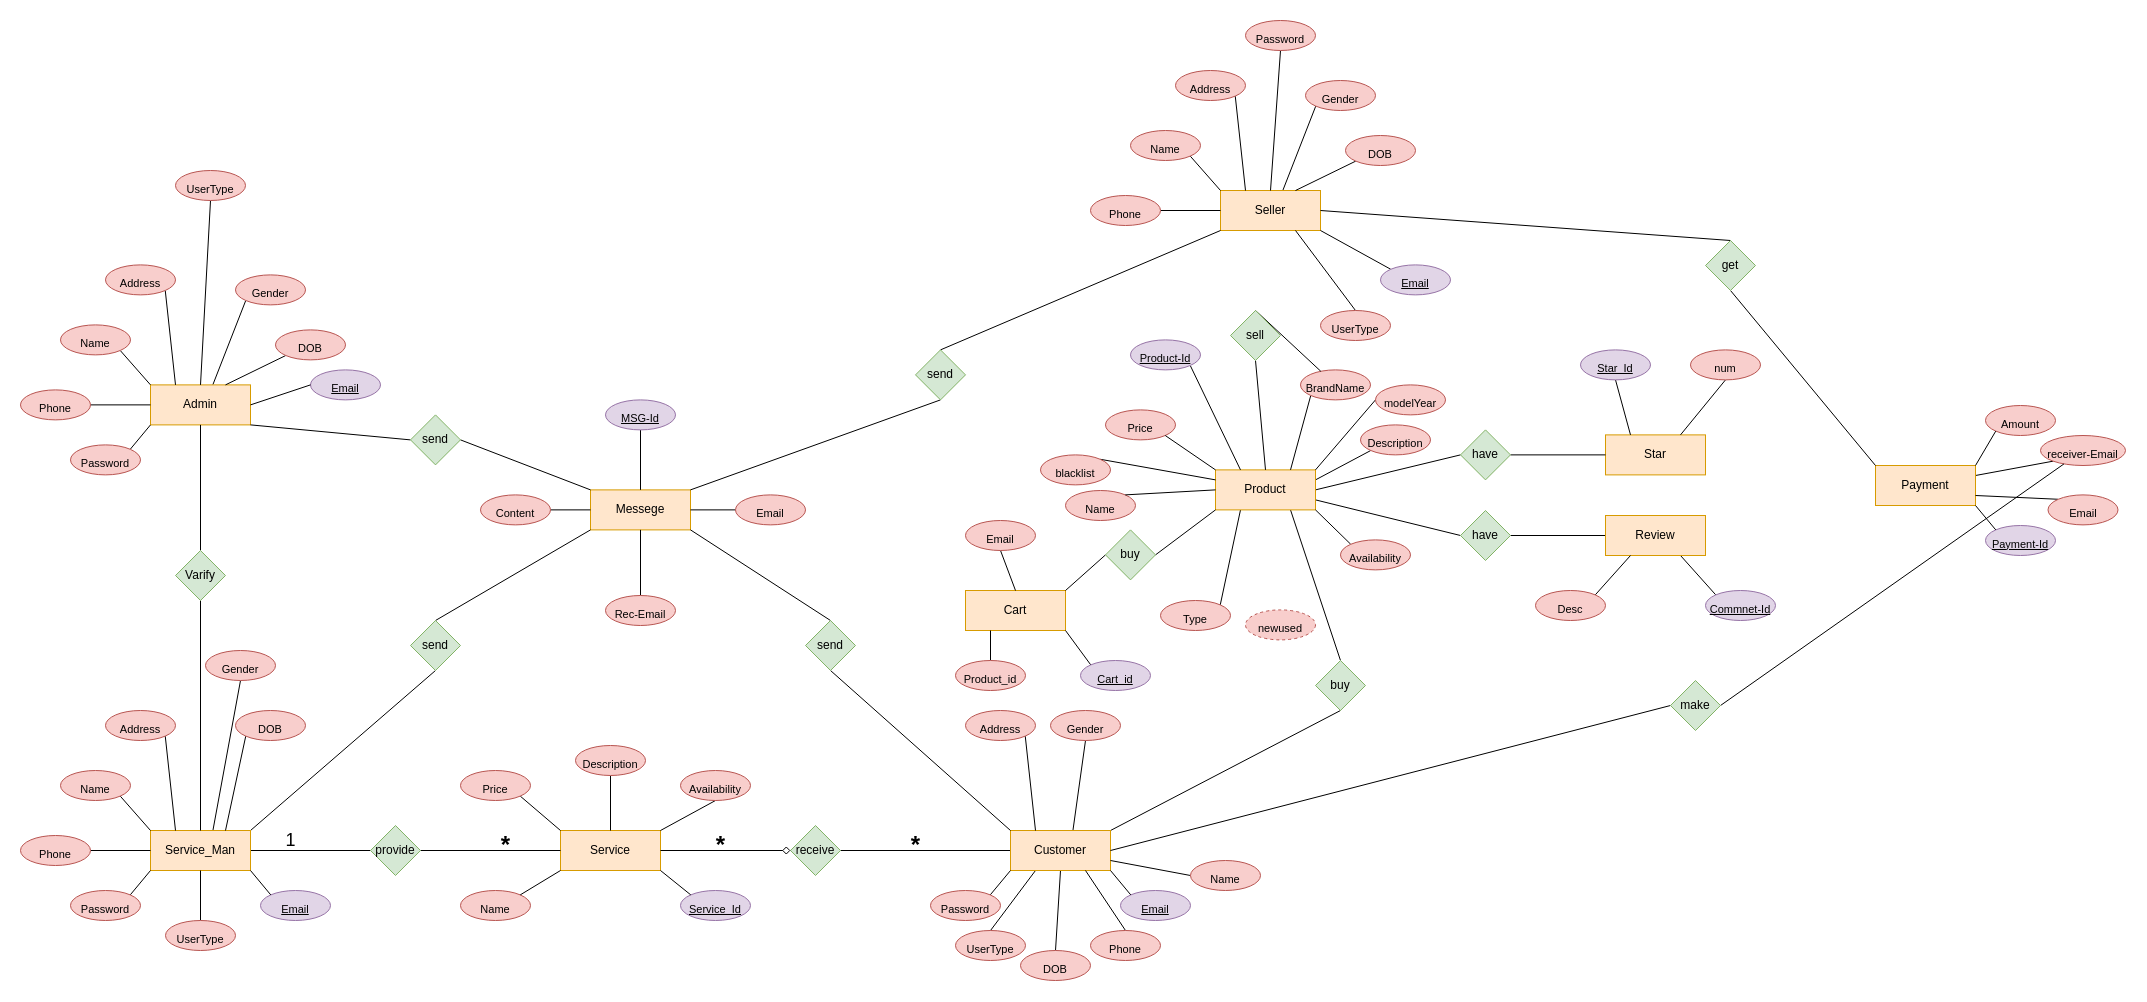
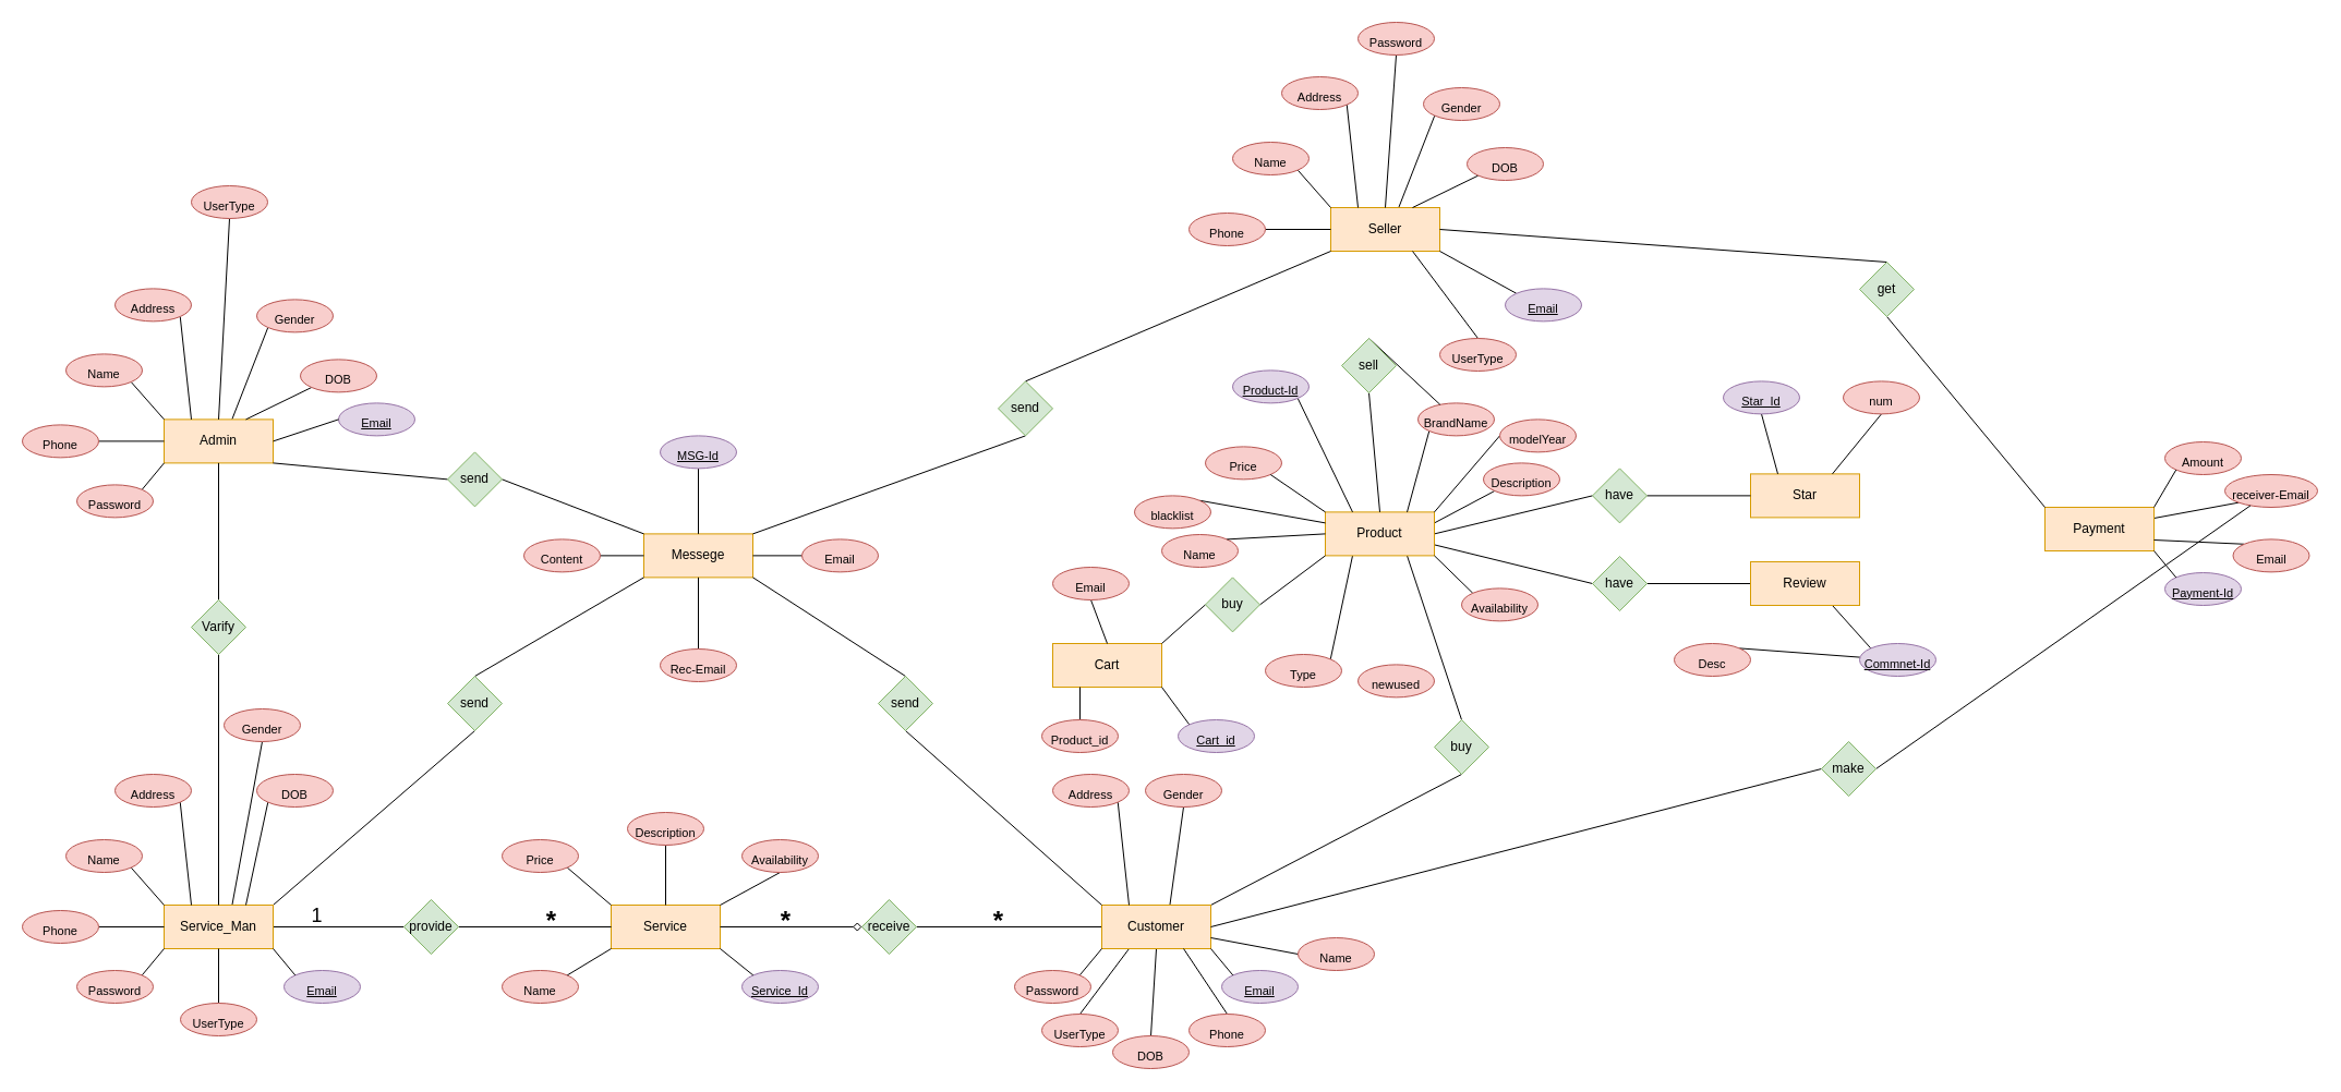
- <mxCell id="164" style="edgeStyle=none;rounded=0;orthogonalLoop=1;jettySize=auto;html=1;exitX=1;exitY=0;exitDx=0;exitDy=0;entryX=0.25;entryY=1;entryDx=0;entryDy=0;fontSize=24;endArrow=none;endFill=0;" edge="1" parent="1" source="165" target="163"><mxGeometry relative="1" as="geometry" /></mxCell>
+ <mxCell id="164" style="edgeStyle=none;rounded=0;orthogonalLoop=1;jettySize=auto;html=1;exitX=1;exitY=0;exitDx=0;exitDy=0;fontSize=24;endArrow=none;endFill=0;" edge="1" parent="1" source="165" target="166"><mxGeometry relative="1" as="geometry" /></mxCell>
- <mxCell id="76" value="&lt;span style=&quot;font-size: 11px;&quot;&gt;newused&lt;/span&gt;" style="ellipse;whiteSpace=wrap;html=1;fontSize=20;fillColor=#f8cecc;strokeColor=#b85450;dashed=1;" vertex="1" parent="1"><mxGeometry x="1245" y="609.39" width="70" height="30" as="geometry" /></mxCell>
+ <mxCell id="76" value="&lt;span style=&quot;font-size: 11px;&quot;&gt;newused&lt;/span&gt;" style="ellipse;whiteSpace=wrap;html=1;fontSize=20;fillColor=#f8cecc;strokeColor=#b85450;" vertex="1" parent="1"><mxGeometry x="1245" y="609.39" width="70" height="30" as="geometry" /></mxCell>
